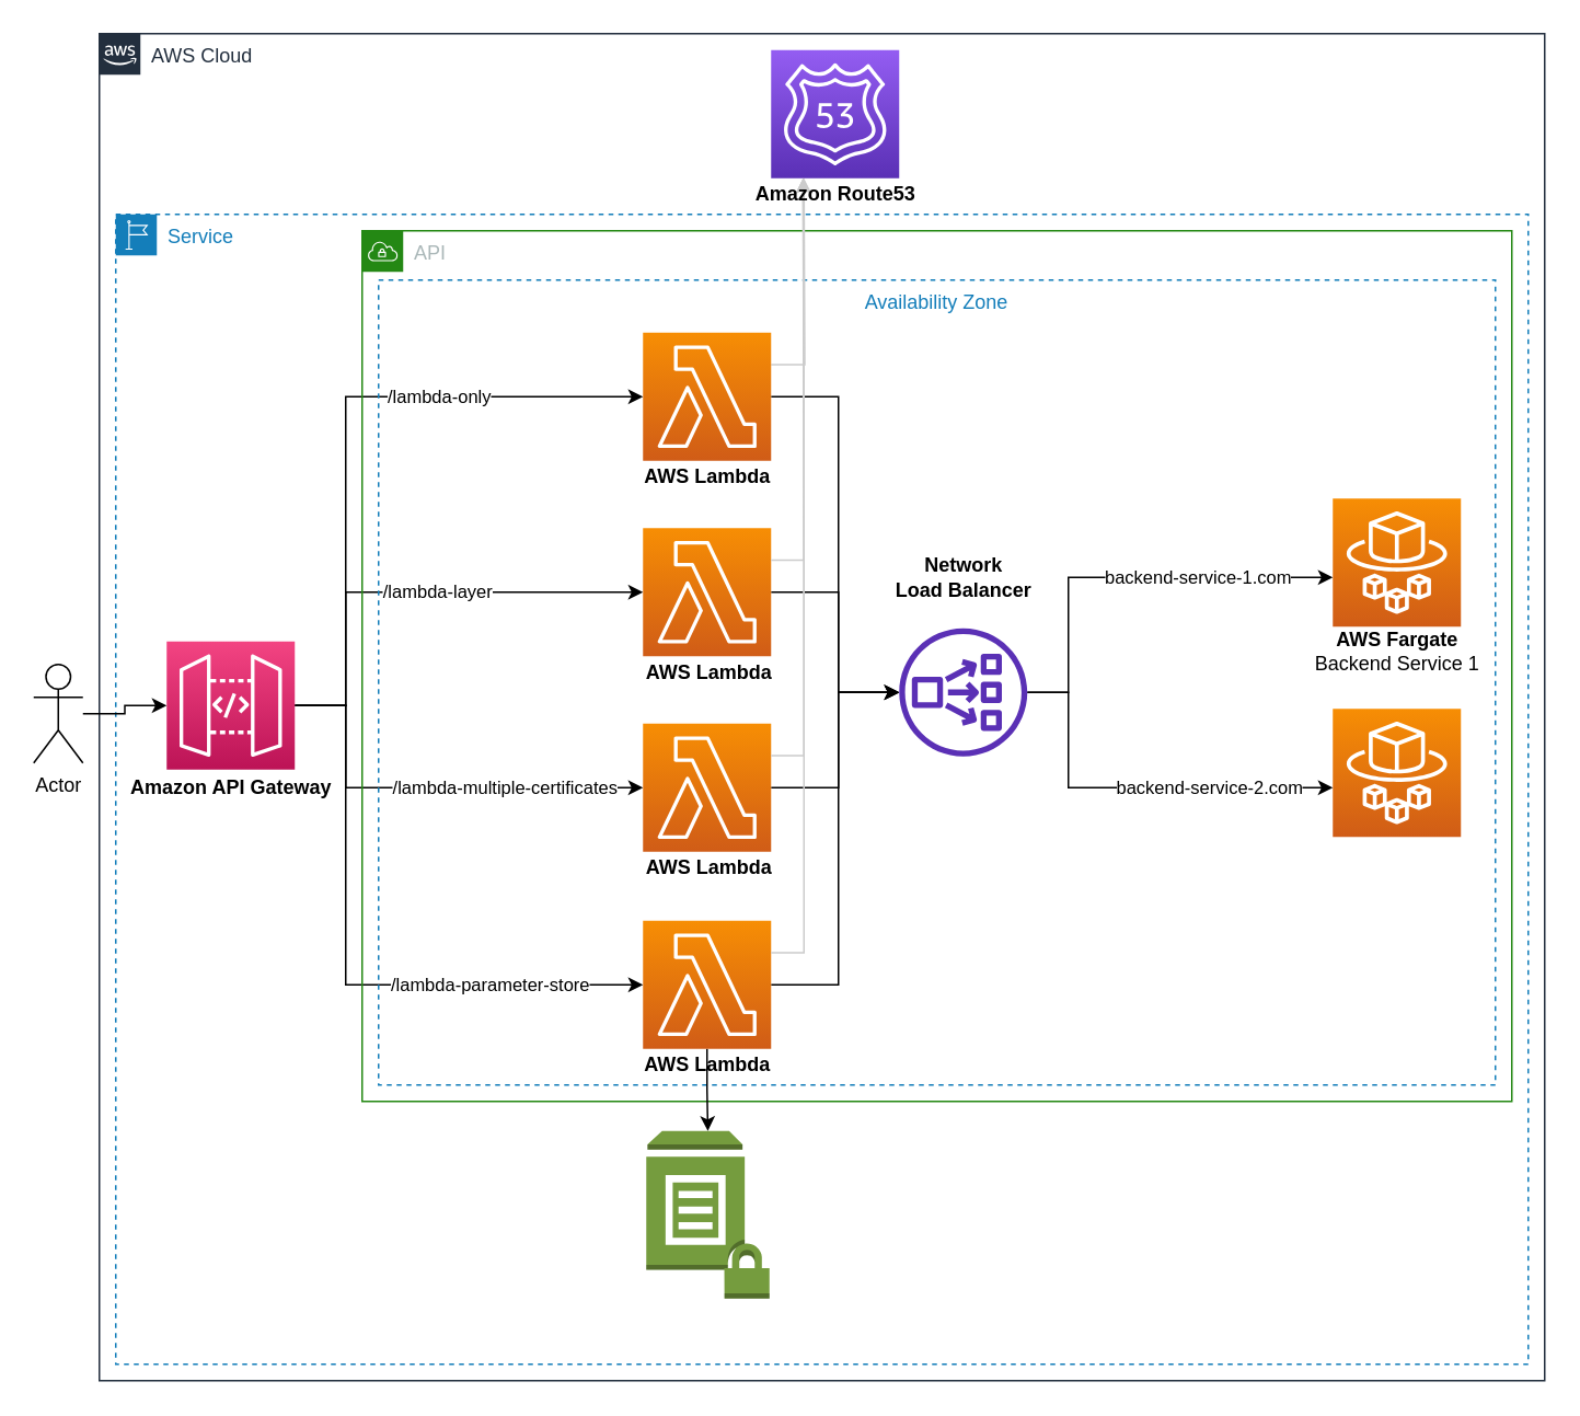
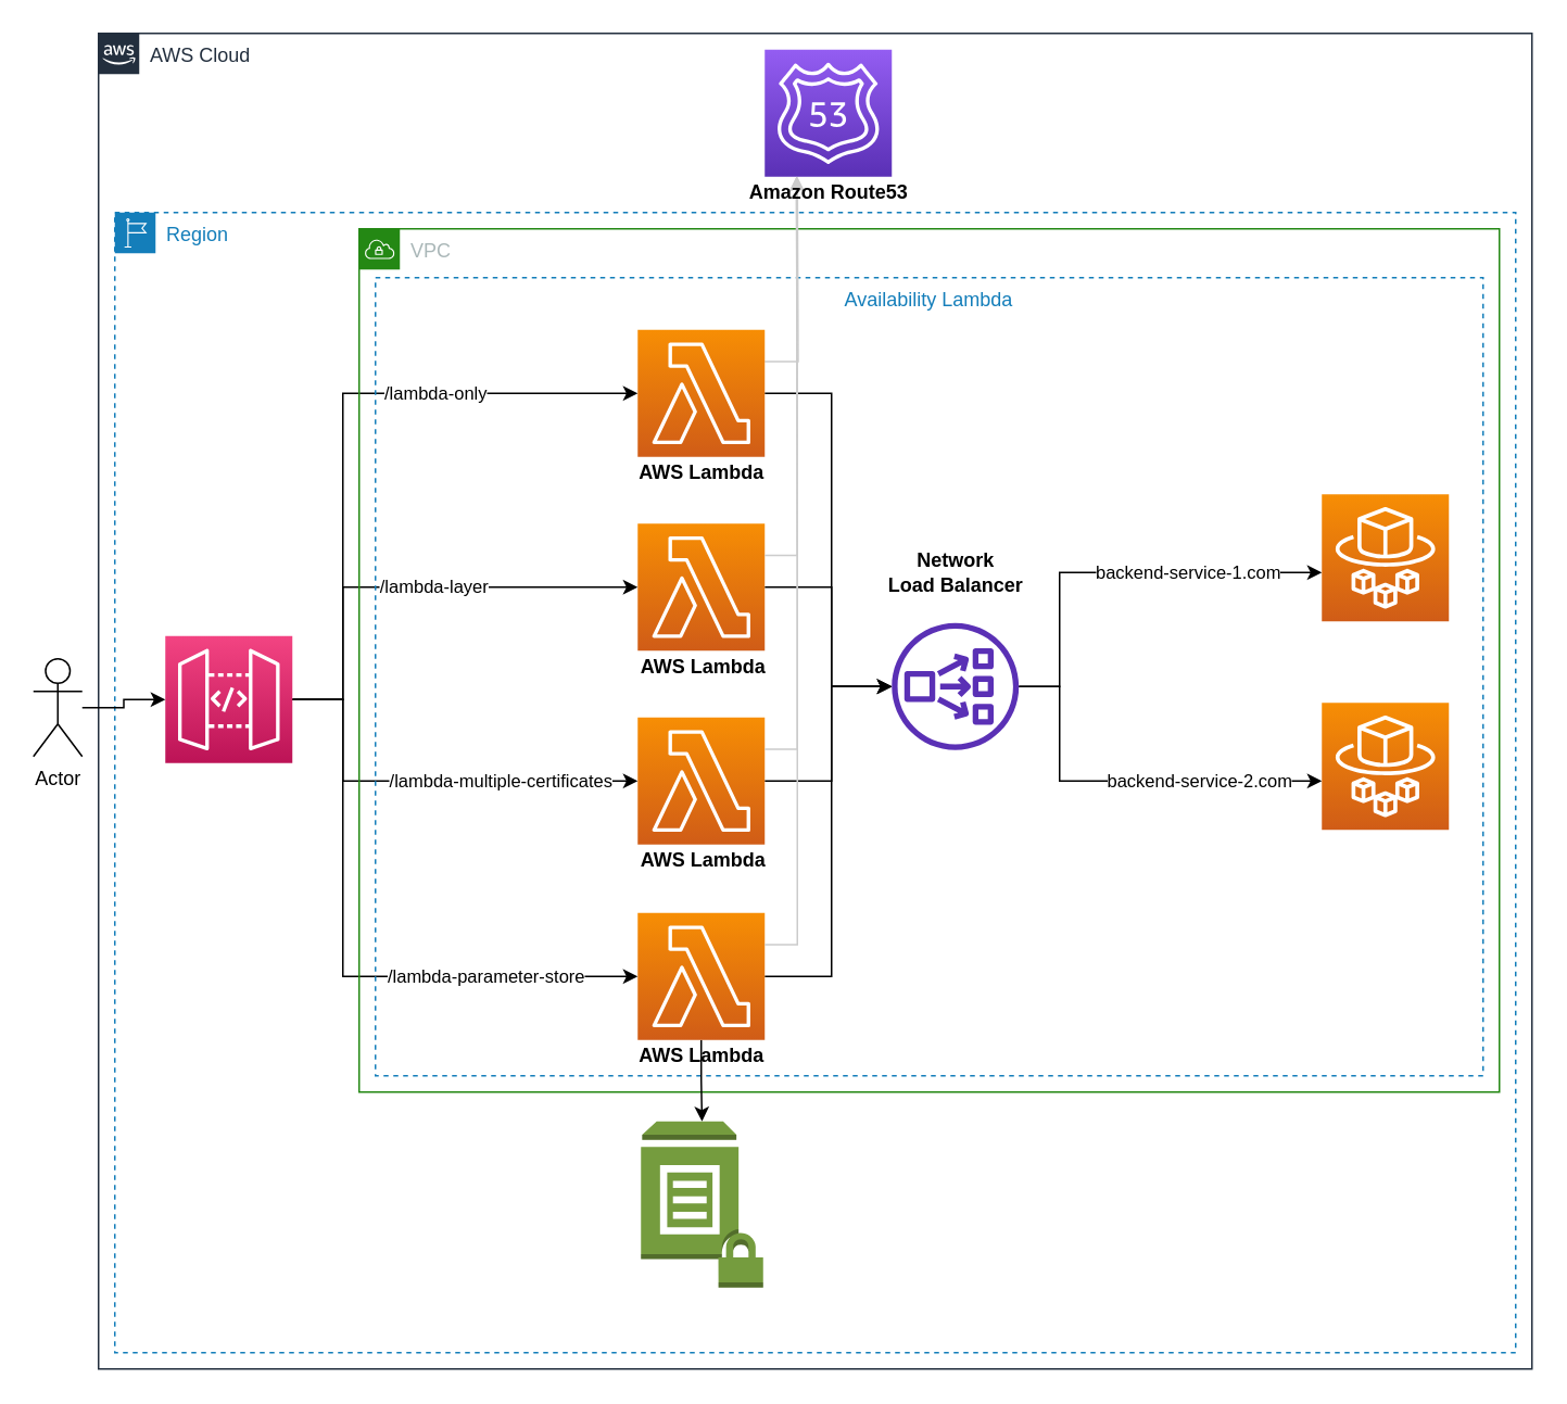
- <mxCell id="3" value="Service" style="points=[[0,0],[0.25,0],[0.5,0],[0.75,0],[1,0],[1,0.25],[1,0.5],[1,0.75],[1,1],[0.75,1],[0.5,1],[0.25,1],[0,1],[0,0.75],[0,0.5],[0,0.25]];outlineConnect=0;gradientColor=none;html=1;whiteSpace=wrap;fontSize=12;fontStyle=0;shape=mxgraph.aws4.group;grIcon=mxgraph.aws4.group_region;strokeColor=#147EBA;fillColor=none;verticalAlign=top;align=left;spacingLeft=30;fontColor=#147EBA;dashed=1;" parent="1" vertex="1"><mxGeometry x="70" y="130" width="860" height="700" as="geometry" /></mxCell>
+ <mxCell id="3" value="Region" style="points=[[0,0],[0.25,0],[0.5,0],[0.75,0],[1,0],[1,0.25],[1,0.5],[1,0.75],[1,1],[0.75,1],[0.5,1],[0.25,1],[0,1],[0,0.75],[0,0.5],[0,0.25]];outlineConnect=0;gradientColor=none;html=1;whiteSpace=wrap;fontSize=12;fontStyle=0;shape=mxgraph.aws4.group;grIcon=mxgraph.aws4.group_region;strokeColor=#147EBA;fillColor=none;verticalAlign=top;align=left;spacingLeft=30;fontColor=#147EBA;dashed=1;" parent="1" vertex="1"><mxGeometry x="70" y="130" width="860" height="700" as="geometry" /></mxCell>
- <mxCell id="9" value="API" style="points=[[0,0],[0.25,0],[0.5,0],[0.75,0],[1,0],[1,0.25],[1,0.5],[1,0.75],[1,1],[0.75,1],[0.5,1],[0.25,1],[0,1],[0,0.75],[0,0.5],[0,0.25]];outlineConnect=0;gradientColor=none;html=1;whiteSpace=wrap;fontSize=12;fontStyle=0;shape=mxgraph.aws4.group;grIcon=mxgraph.aws4.group_vpc;strokeColor=#248814;fillColor=none;verticalAlign=top;align=left;spacingLeft=30;fontColor=#AAB7B8;dashed=0;" parent="1" vertex="1"><mxGeometry x="220" y="140" width="700" height="530" as="geometry" /></mxCell>
+ <mxCell id="9" value="VPC" style="points=[[0,0],[0.25,0],[0.5,0],[0.75,0],[1,0],[1,0.25],[1,0.5],[1,0.75],[1,1],[0.75,1],[0.5,1],[0.25,1],[0,1],[0,0.75],[0,0.5],[0,0.25]];outlineConnect=0;gradientColor=none;html=1;whiteSpace=wrap;fontSize=12;fontStyle=0;shape=mxgraph.aws4.group;grIcon=mxgraph.aws4.group_vpc;strokeColor=#248814;fillColor=none;verticalAlign=top;align=left;spacingLeft=30;fontColor=#AAB7B8;dashed=0;" parent="1" vertex="1"><mxGeometry x="220" y="140" width="700" height="530" as="geometry" /></mxCell>
- <mxCell id="10" value="Availability Zone" style="fillColor=none;strokeColor=#147EBA;dashed=1;verticalAlign=top;fontStyle=0;fontColor=#147EBA;" parent="1" vertex="1"><mxGeometry x="230" y="170" width="680" height="490" as="geometry" /></mxCell>
+ <mxCell id="10" value="Availability Lambda" style="fillColor=none;strokeColor=#147EBA;dashed=1;verticalAlign=top;fontStyle=0;fontColor=#147EBA;" parent="1" vertex="1"><mxGeometry x="230" y="170" width="680" height="490" as="geometry" /></mxCell>
- <mxCell id="37" value="&lt;b&gt;AWS Fargate&lt;/b&gt;&lt;br&gt;Backend Service 1" style="text;html=1;resizable=0;autosize=1;align=center;verticalAlign=middle;points=[];fillColor=none;strokeColor=none;rounded=0;" parent="1" vertex="1"><mxGeometry x="790" y="381" width="120" height="30" as="geometry" /></mxCell>
- <mxCell id="29" value="&lt;b&gt;Amazon API Gateway&lt;/b&gt;" style="text;html=1;resizable=0;autosize=1;align=center;verticalAlign=middle;points=[];fillColor=none;strokeColor=none;rounded=0;" parent="1" vertex="1"><mxGeometry x="70" y="469" width="140" height="20" as="geometry" /></mxCell>
